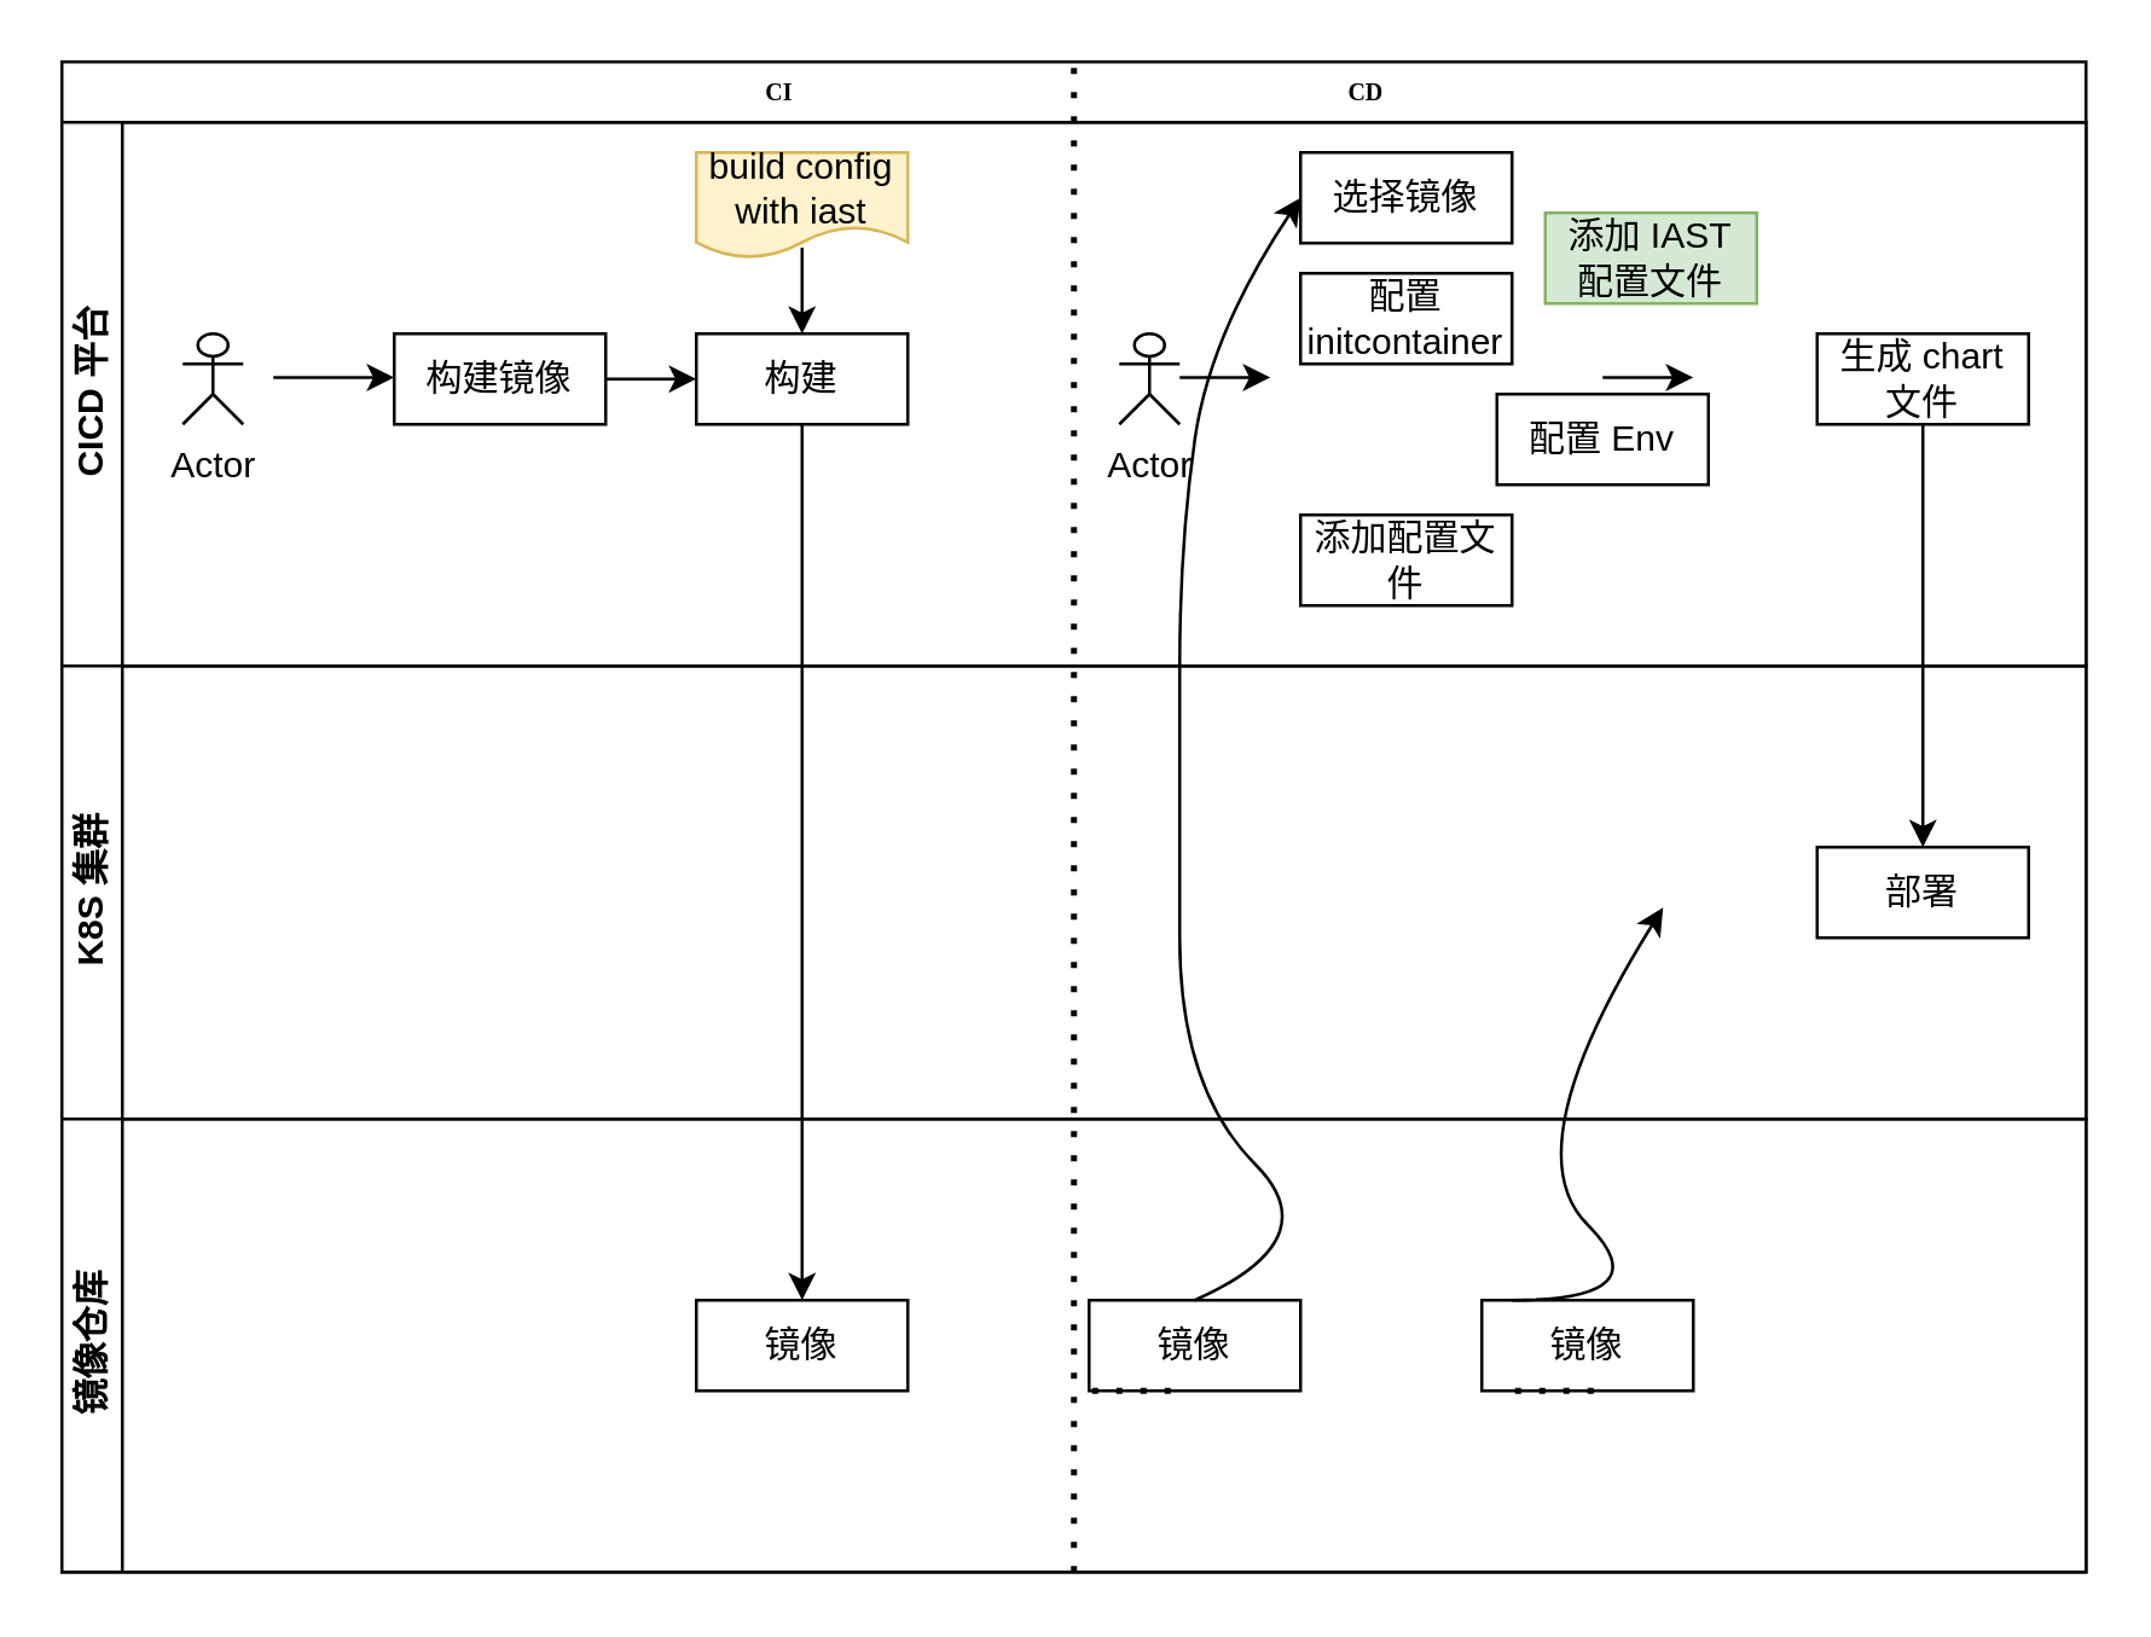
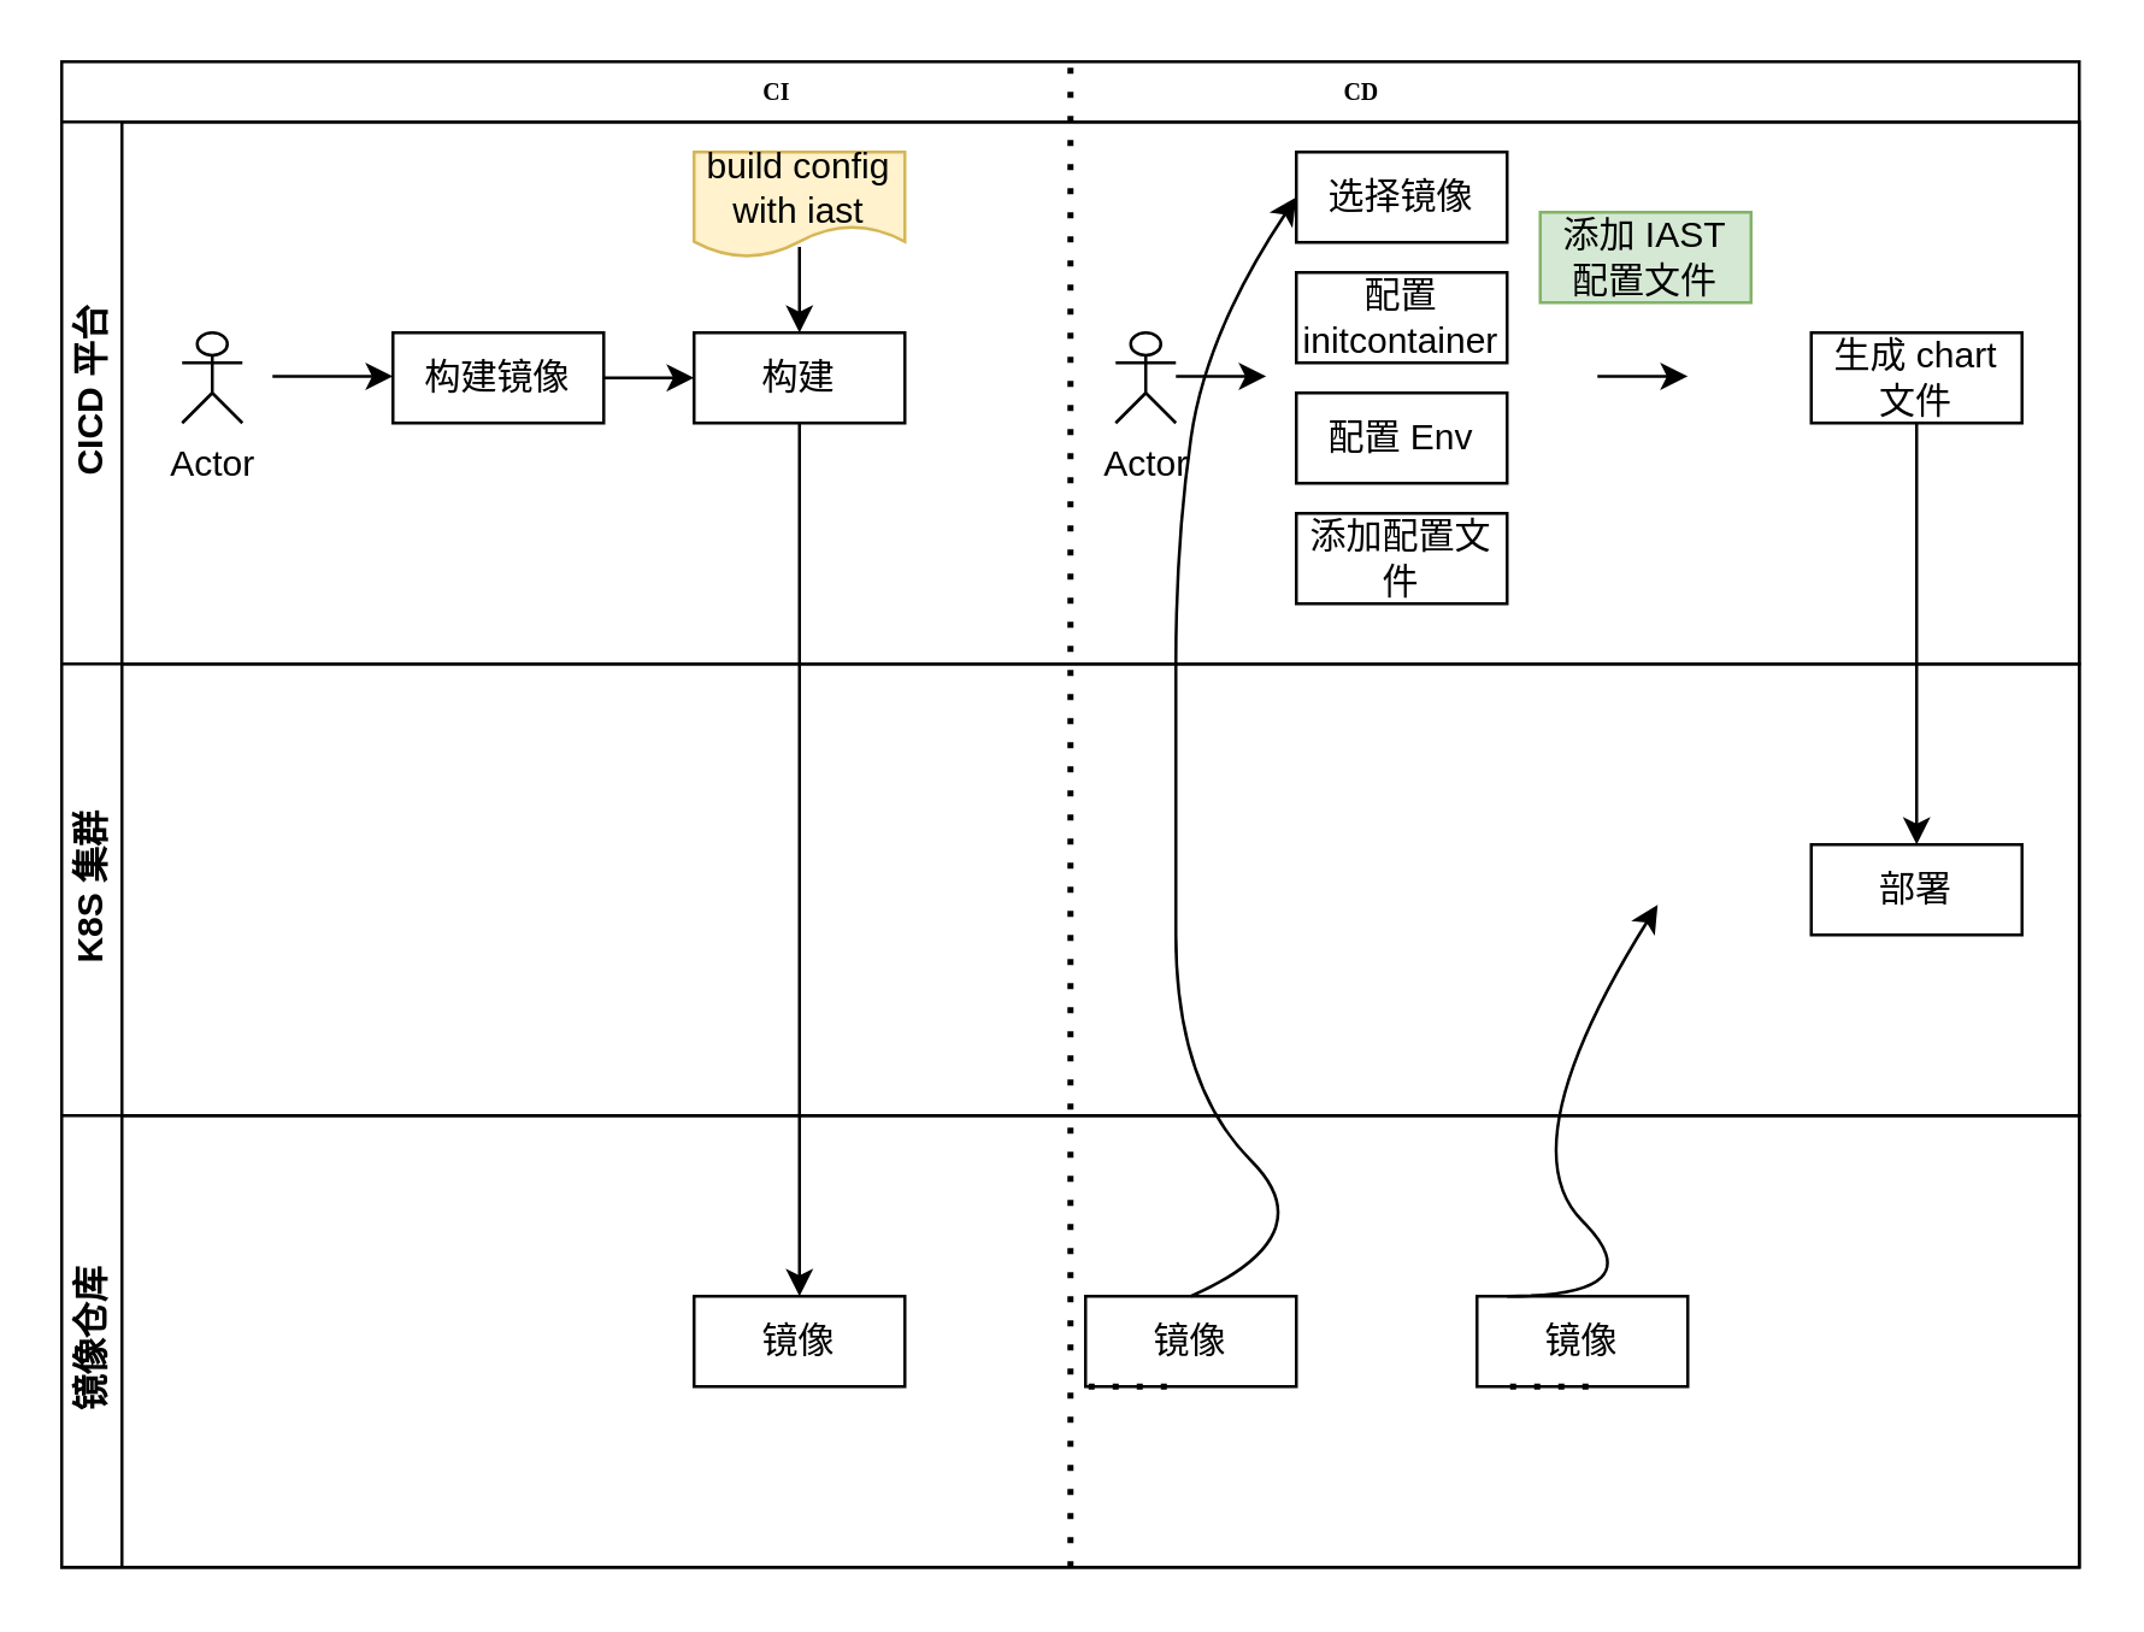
- <mxCell id="14" value="配置 Env" style="rounded=0;whiteSpace=wrap;html=1;" vertex="1" parent="3"><mxGeometry x="475" y="90" width="70" height="30" as="geometry" /></mxCell>
+ <mxCell id="14" value="配置 Env" style="rounded=0;whiteSpace=wrap;html=1;" vertex="1" parent="3"><mxGeometry x="410" y="90" width="70" height="30" as="geometry" /></mxCell>
